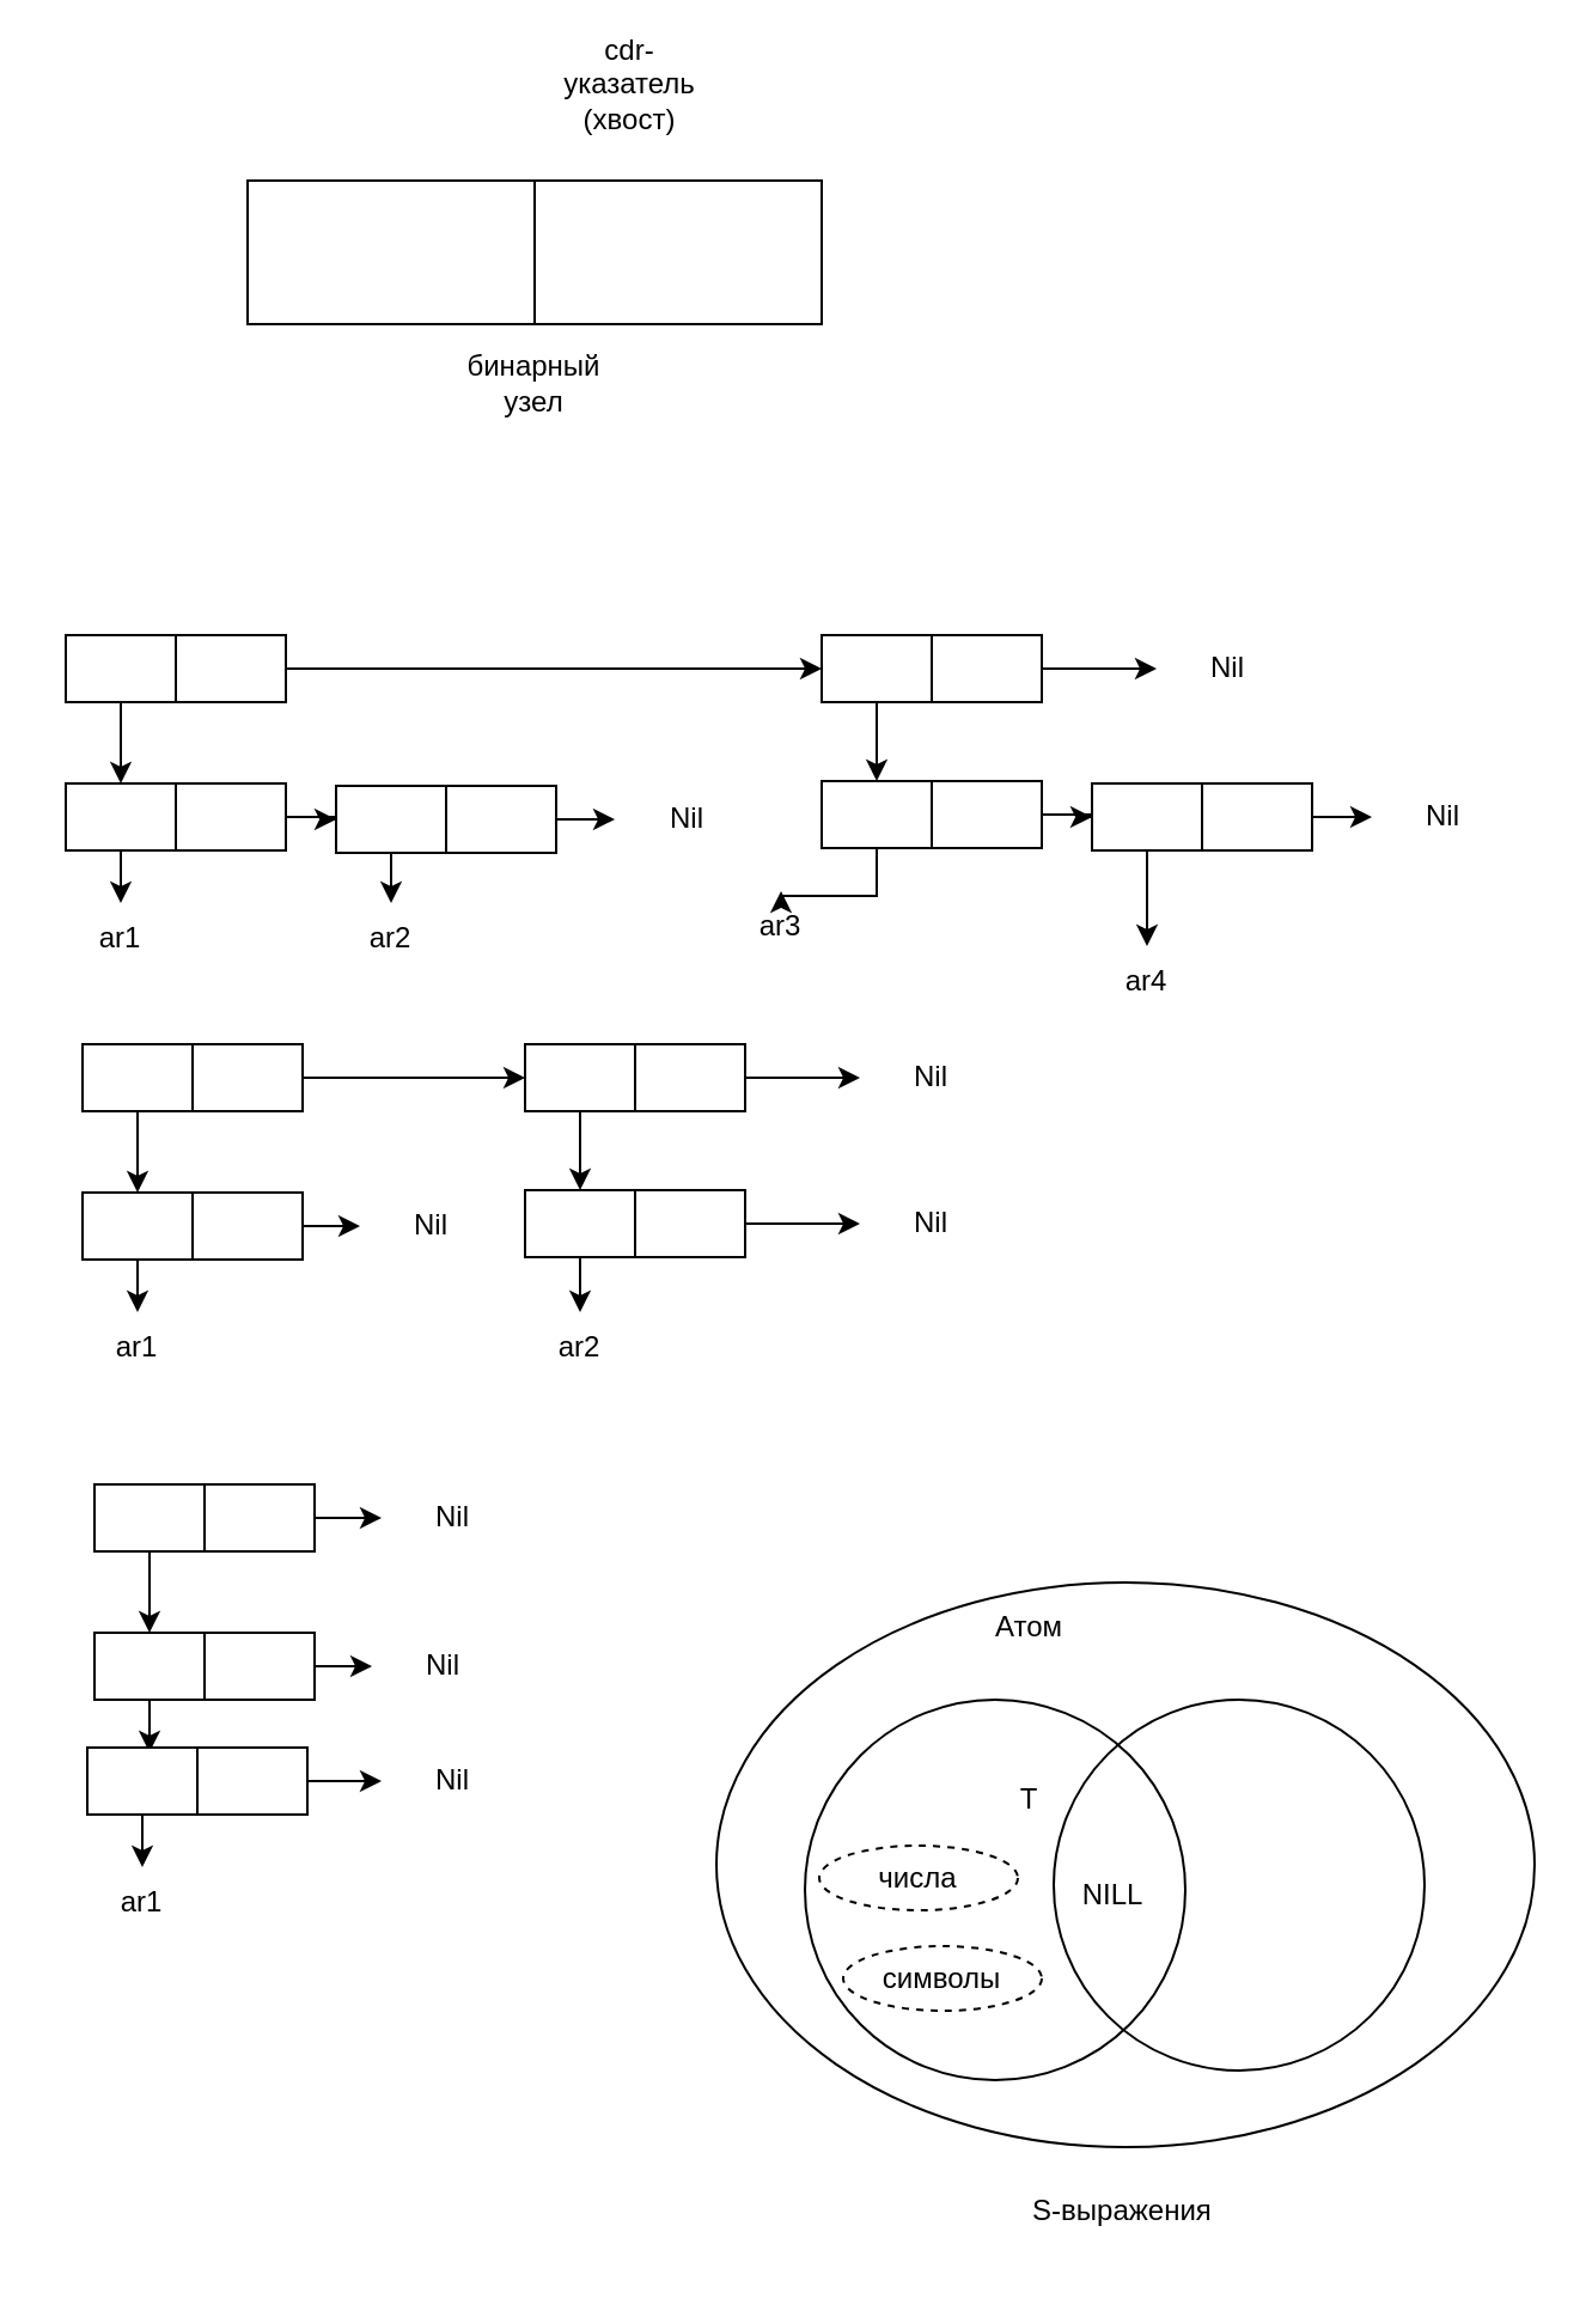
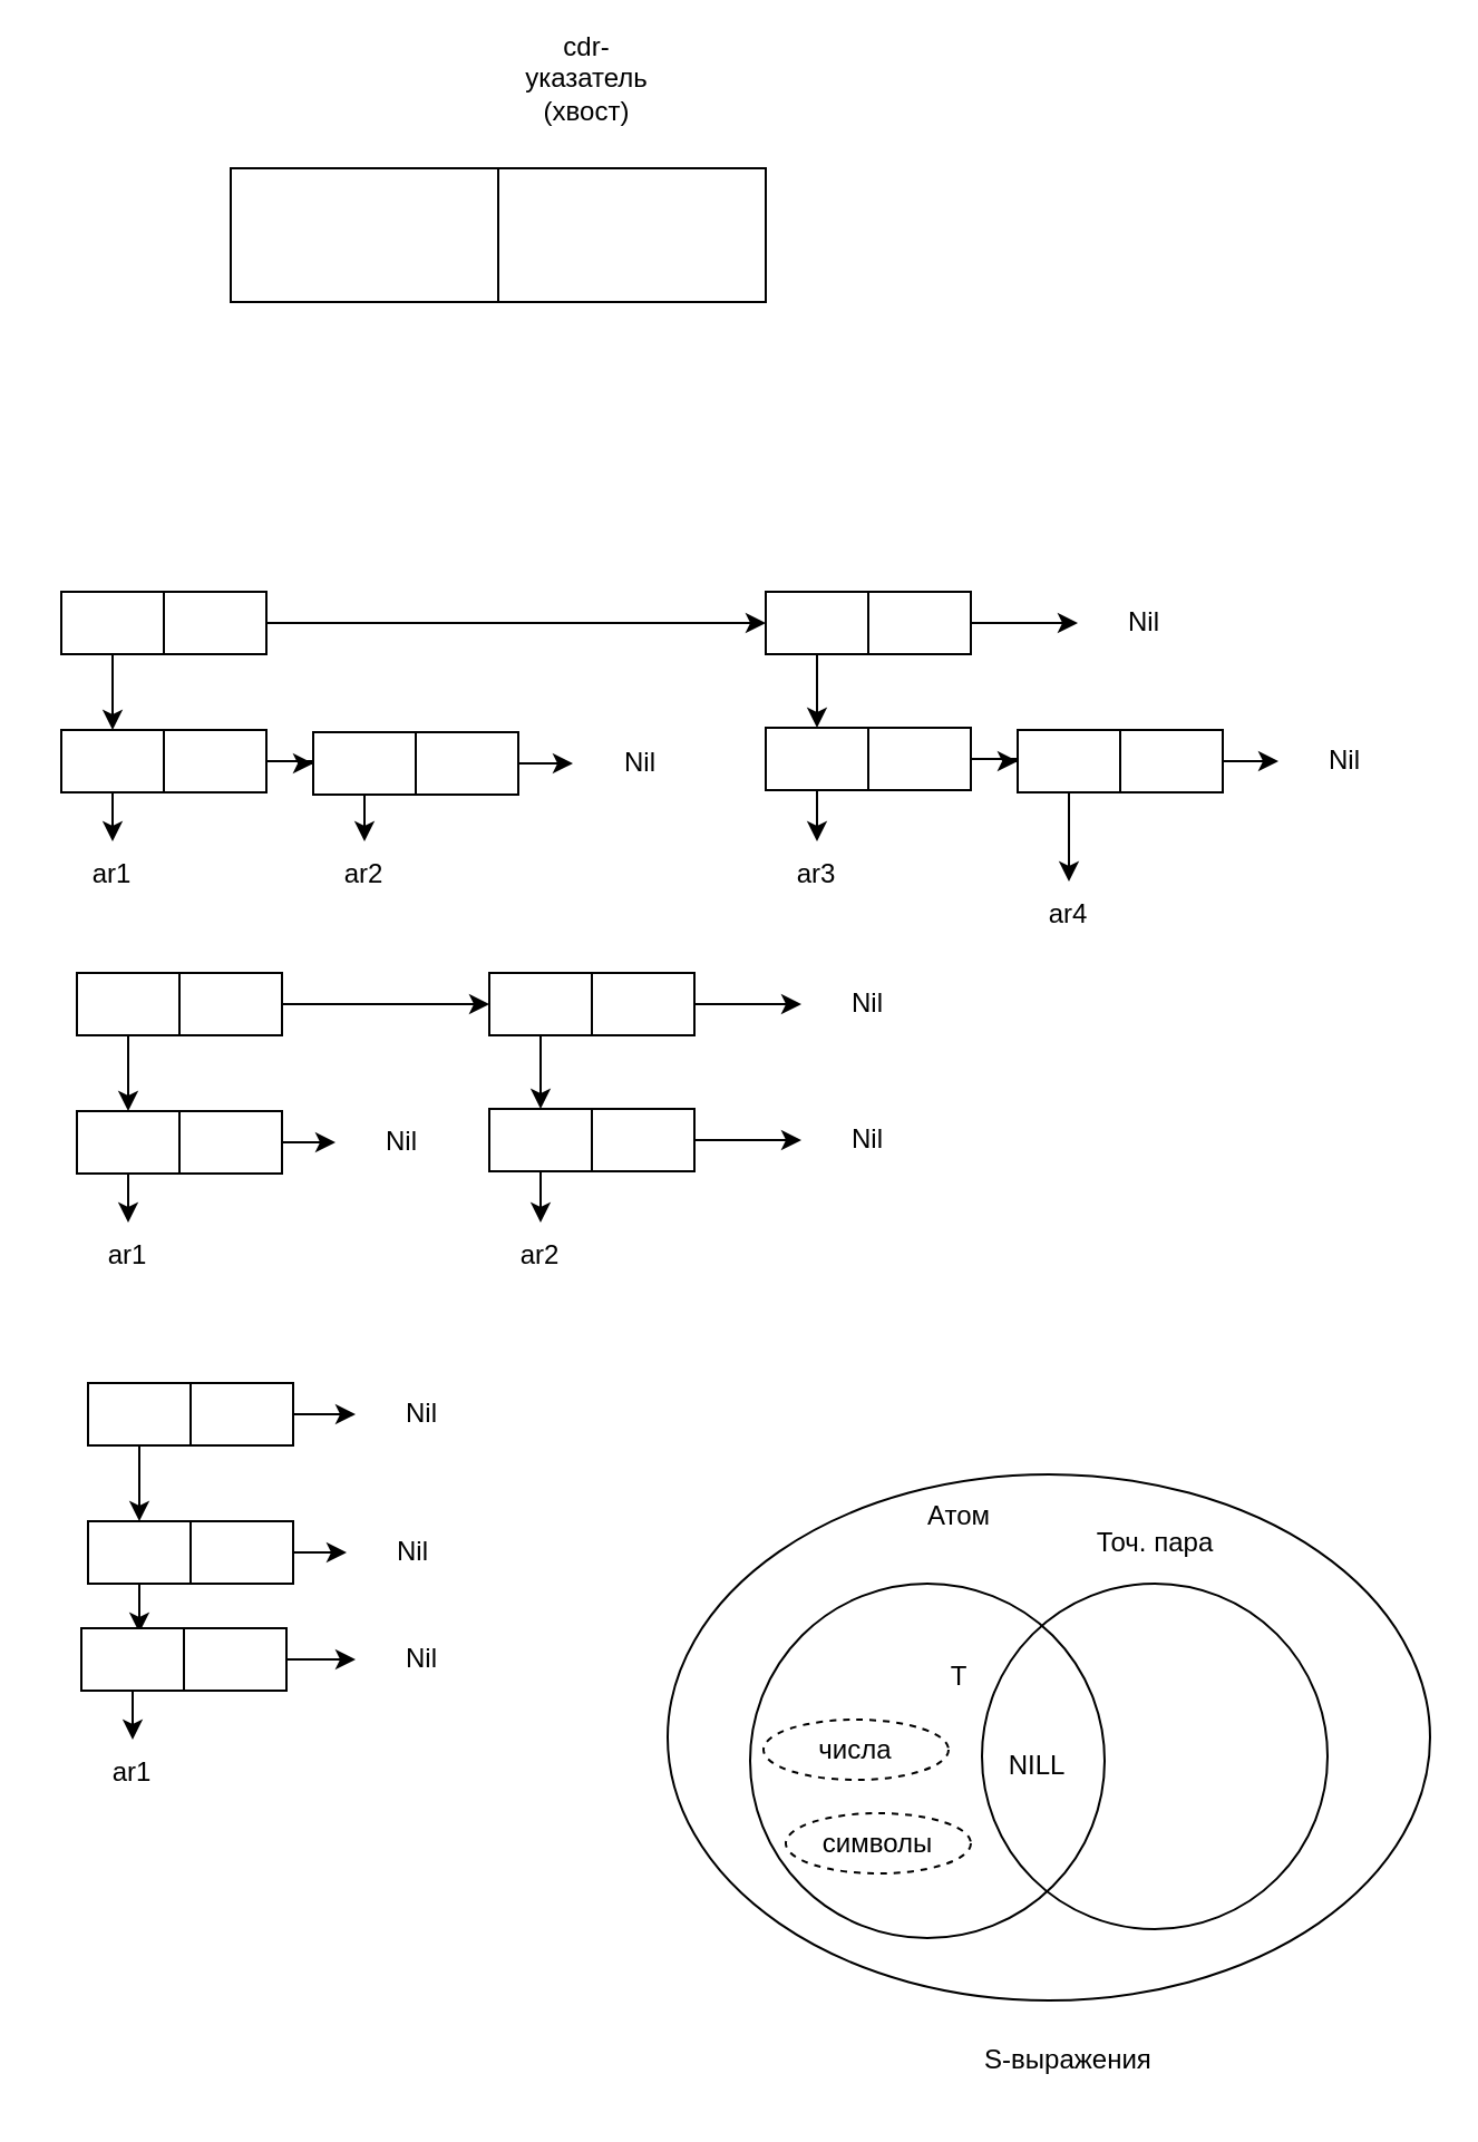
- <mxCell id="5" value="бинарный узел" style="text;html=1;strokeColor=none;fillColor=none;align=center;verticalAlign=middle;whiteSpace=wrap;rounded=0;" vertex="1" parent="1"><mxGeometry x="193" y="145" width="60" height="30" as="geometry" /></mxCell>
- <mxCell id="35" value="ar3" style="text;html=1;strokeColor=none;fillColor=none;align=center;verticalAlign=middle;whiteSpace=wrap;rounded=0;" vertex="1" parent="1"><mxGeometry x="296" y="372" width="60" height="30" as="geometry" /></mxCell>
+ <mxCell id="35" value="ar3" style="text;html=1;strokeColor=none;fillColor=none;align=center;verticalAlign=middle;whiteSpace=wrap;rounded=0;" vertex="1" parent="1"><mxGeometry x="336" y="377" width="60" height="30" as="geometry" /></mxCell>
+ <mxCell id="80" value="Точ. пара" style="text;html=1;strokeColor=none;fillColor=none;align=center;verticalAlign=middle;whiteSpace=wrap;rounded=0;" vertex="1" parent="1"><mxGeometry x="487.5" y="677" width="60" height="30" as="geometry" /></mxCell>
- <mxCell id="76" value="S-выражения" style="text;html=1;strokeColor=none;fillColor=none;align=center;verticalAlign=middle;whiteSpace=wrap;rounded=0;" vertex="1" parent="1"><mxGeometry x="415" y="909" width="108" height="30" as="geometry" /></mxCell>
+ <mxCell id="76" value="S-выражения" style="text;html=1;strokeColor=none;fillColor=none;align=center;verticalAlign=middle;whiteSpace=wrap;rounded=0;" vertex="1" parent="1"><mxGeometry x="425" y="909" width="108" height="30" as="geometry" /></mxCell>
